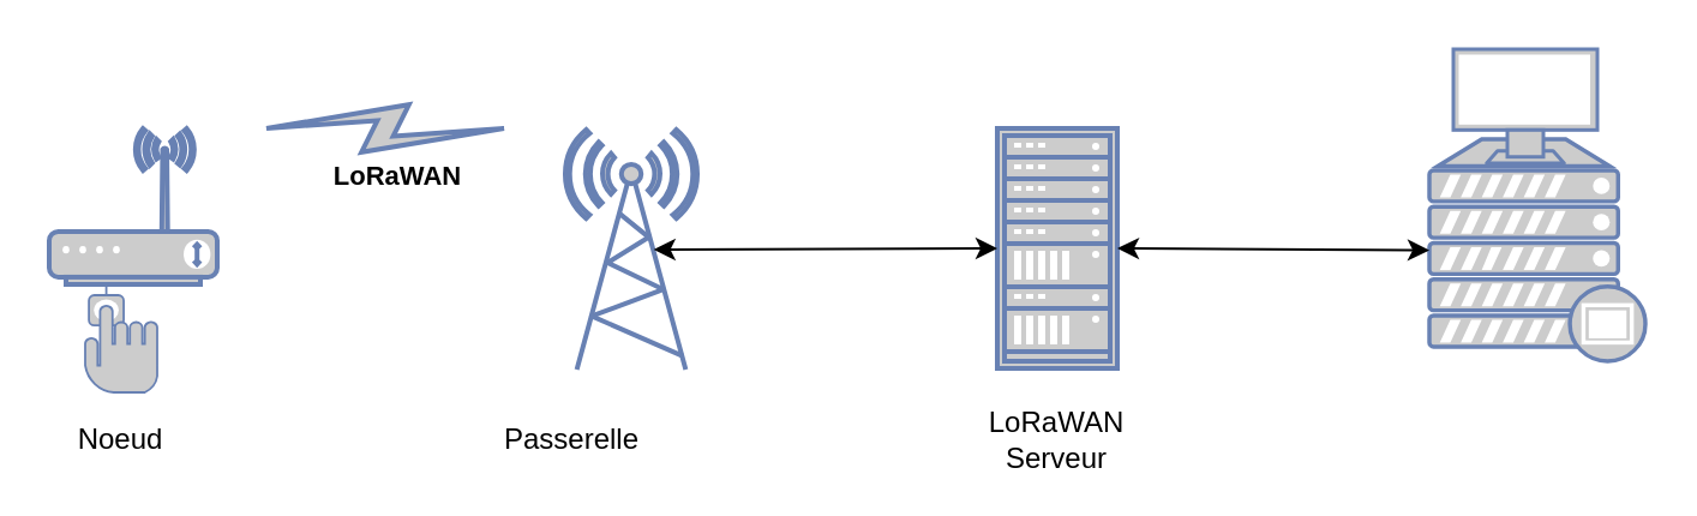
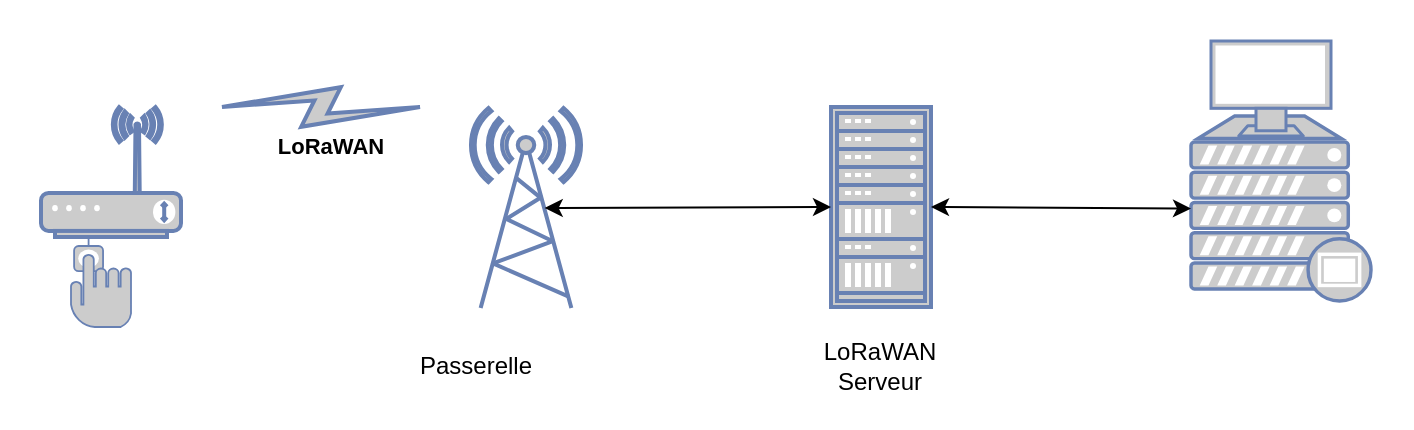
- <mxCell id="10" value="Noeud" style="text;html=1;strokeColor=none;fillColor=none;align=center;verticalAlign=middle;whiteSpace=wrap;rounded=0;" vertex="1" parent="1"><mxGeometry x="30" y="173" width="40" height="20" as="geometry" /></mxCell>
